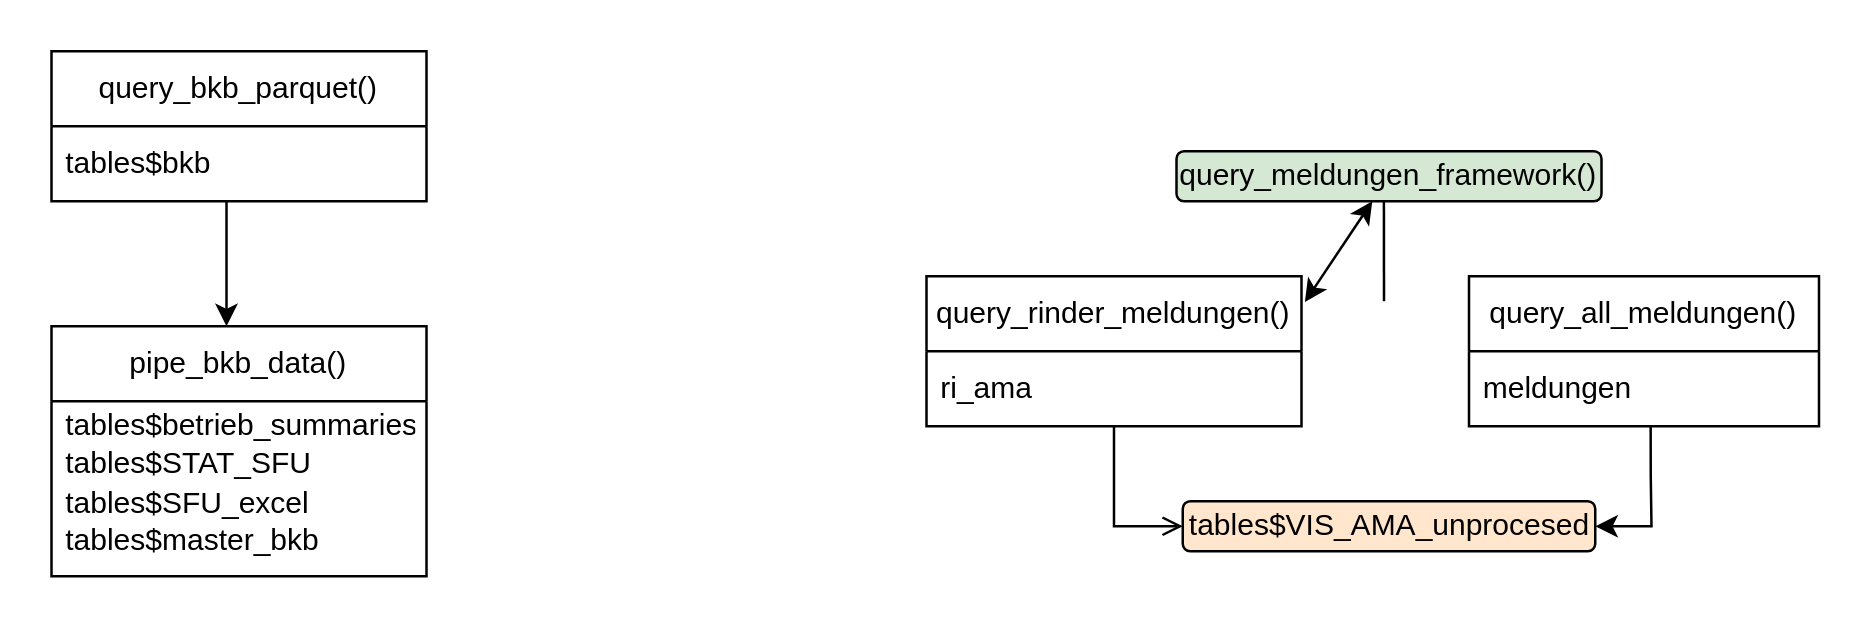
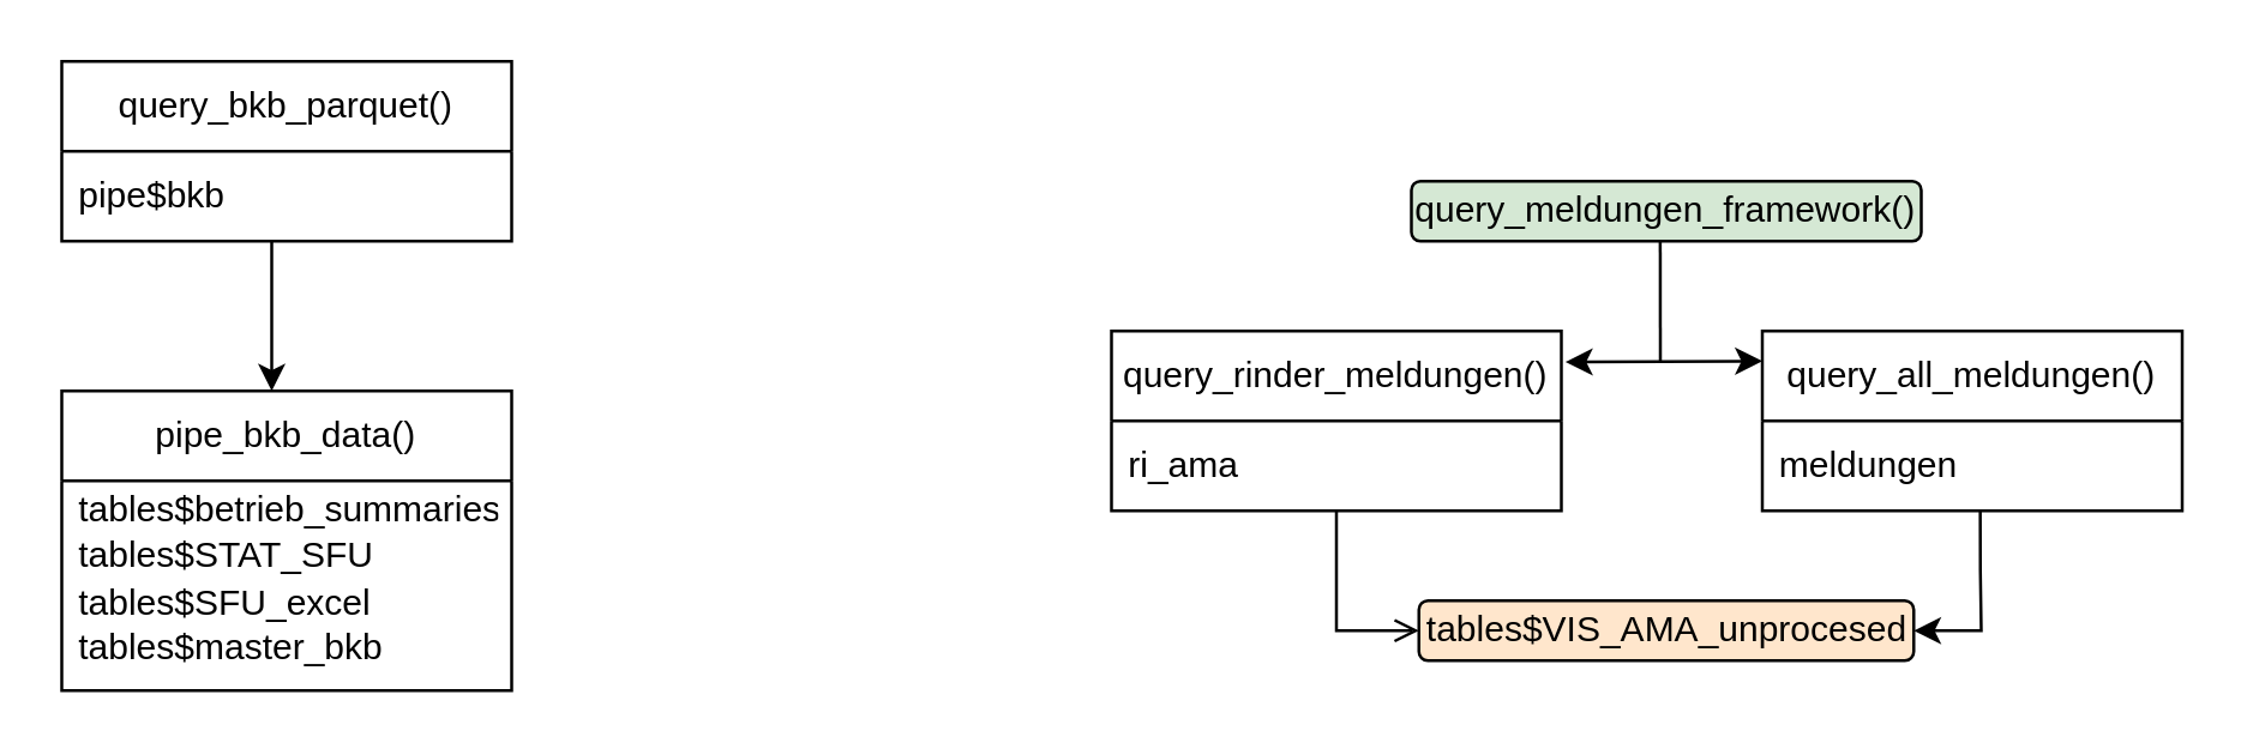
- <mxCell id="14" value="tables$bkb" style="text;strokeColor=none;fillColor=none;align=left;verticalAlign=middle;spacingLeft=4;spacingRight=4;overflow=hidden;points=[[0,0.5],[1,0.5]];portConstraint=eastwest;rotatable=0;whiteSpace=wrap;html=1;" vertex="1" parent="13"><mxGeometry y="30" width="150" height="30" as="geometry" /></mxCell>
+ <mxCell id="14" value="pipe$bkb" style="text;strokeColor=none;fillColor=none;align=left;verticalAlign=middle;spacingLeft=4;spacingRight=4;overflow=hidden;points=[[0,0.5],[1,0.5]];portConstraint=eastwest;rotatable=0;whiteSpace=wrap;html=1;" vertex="1" parent="13"><mxGeometry y="30" width="150" height="30" as="geometry" /></mxCell>
- <mxCell id="11" value="" style="endArrow=classic;startArrow=classic;html=1;rounded=0;exitX=1.009;exitY=0.172;exitDx=0;exitDy=0;exitPerimeter=0;" edge="1" parent="1" source="8" target="3"><mxGeometry width="50" height="50" relative="1" as="geometry"><mxPoint x="527.85" y="120.32" as="sourcePoint" /><mxPoint x="598" y="100" as="targetPoint" /></mxGeometry></mxCell>
+ <mxCell id="11" value="" style="endArrow=classic;startArrow=classic;html=1;rounded=0;exitX=1.009;exitY=0.172;exitDx=0;exitDy=0;exitPerimeter=0;entryX=0;entryY=0.167;entryDx=0;entryDy=0;entryPerimeter=0;" edge="1" parent="1" source="8" target="5"><mxGeometry width="50" height="50" relative="1" as="geometry"><mxPoint x="527.85" y="120.32" as="sourcePoint" /><mxPoint x="598" y="100" as="targetPoint" /></mxGeometry></mxCell>
